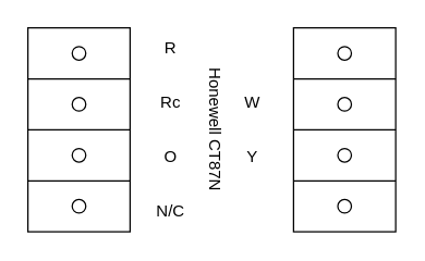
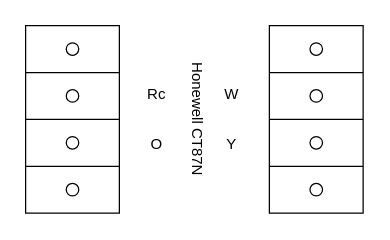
- <mxCell id="3" value="R" style="text;html=1;strokeColor=none;fillColor=none;align=center;verticalAlign=middle;whiteSpace=wrap;rounded=0;" vertex="1" parent="1"><mxGeometry x="95" y="20" width="60" height="30" as="geometry" /></mxCell>
- <mxCell id="6" value="N/C" style="text;html=1;strokeColor=none;fillColor=none;align=center;verticalAlign=middle;whiteSpace=wrap;rounded=0;" vertex="1" parent="1"><mxGeometry x="95" y="140" width="60" height="30" as="geometry" /></mxCell>
